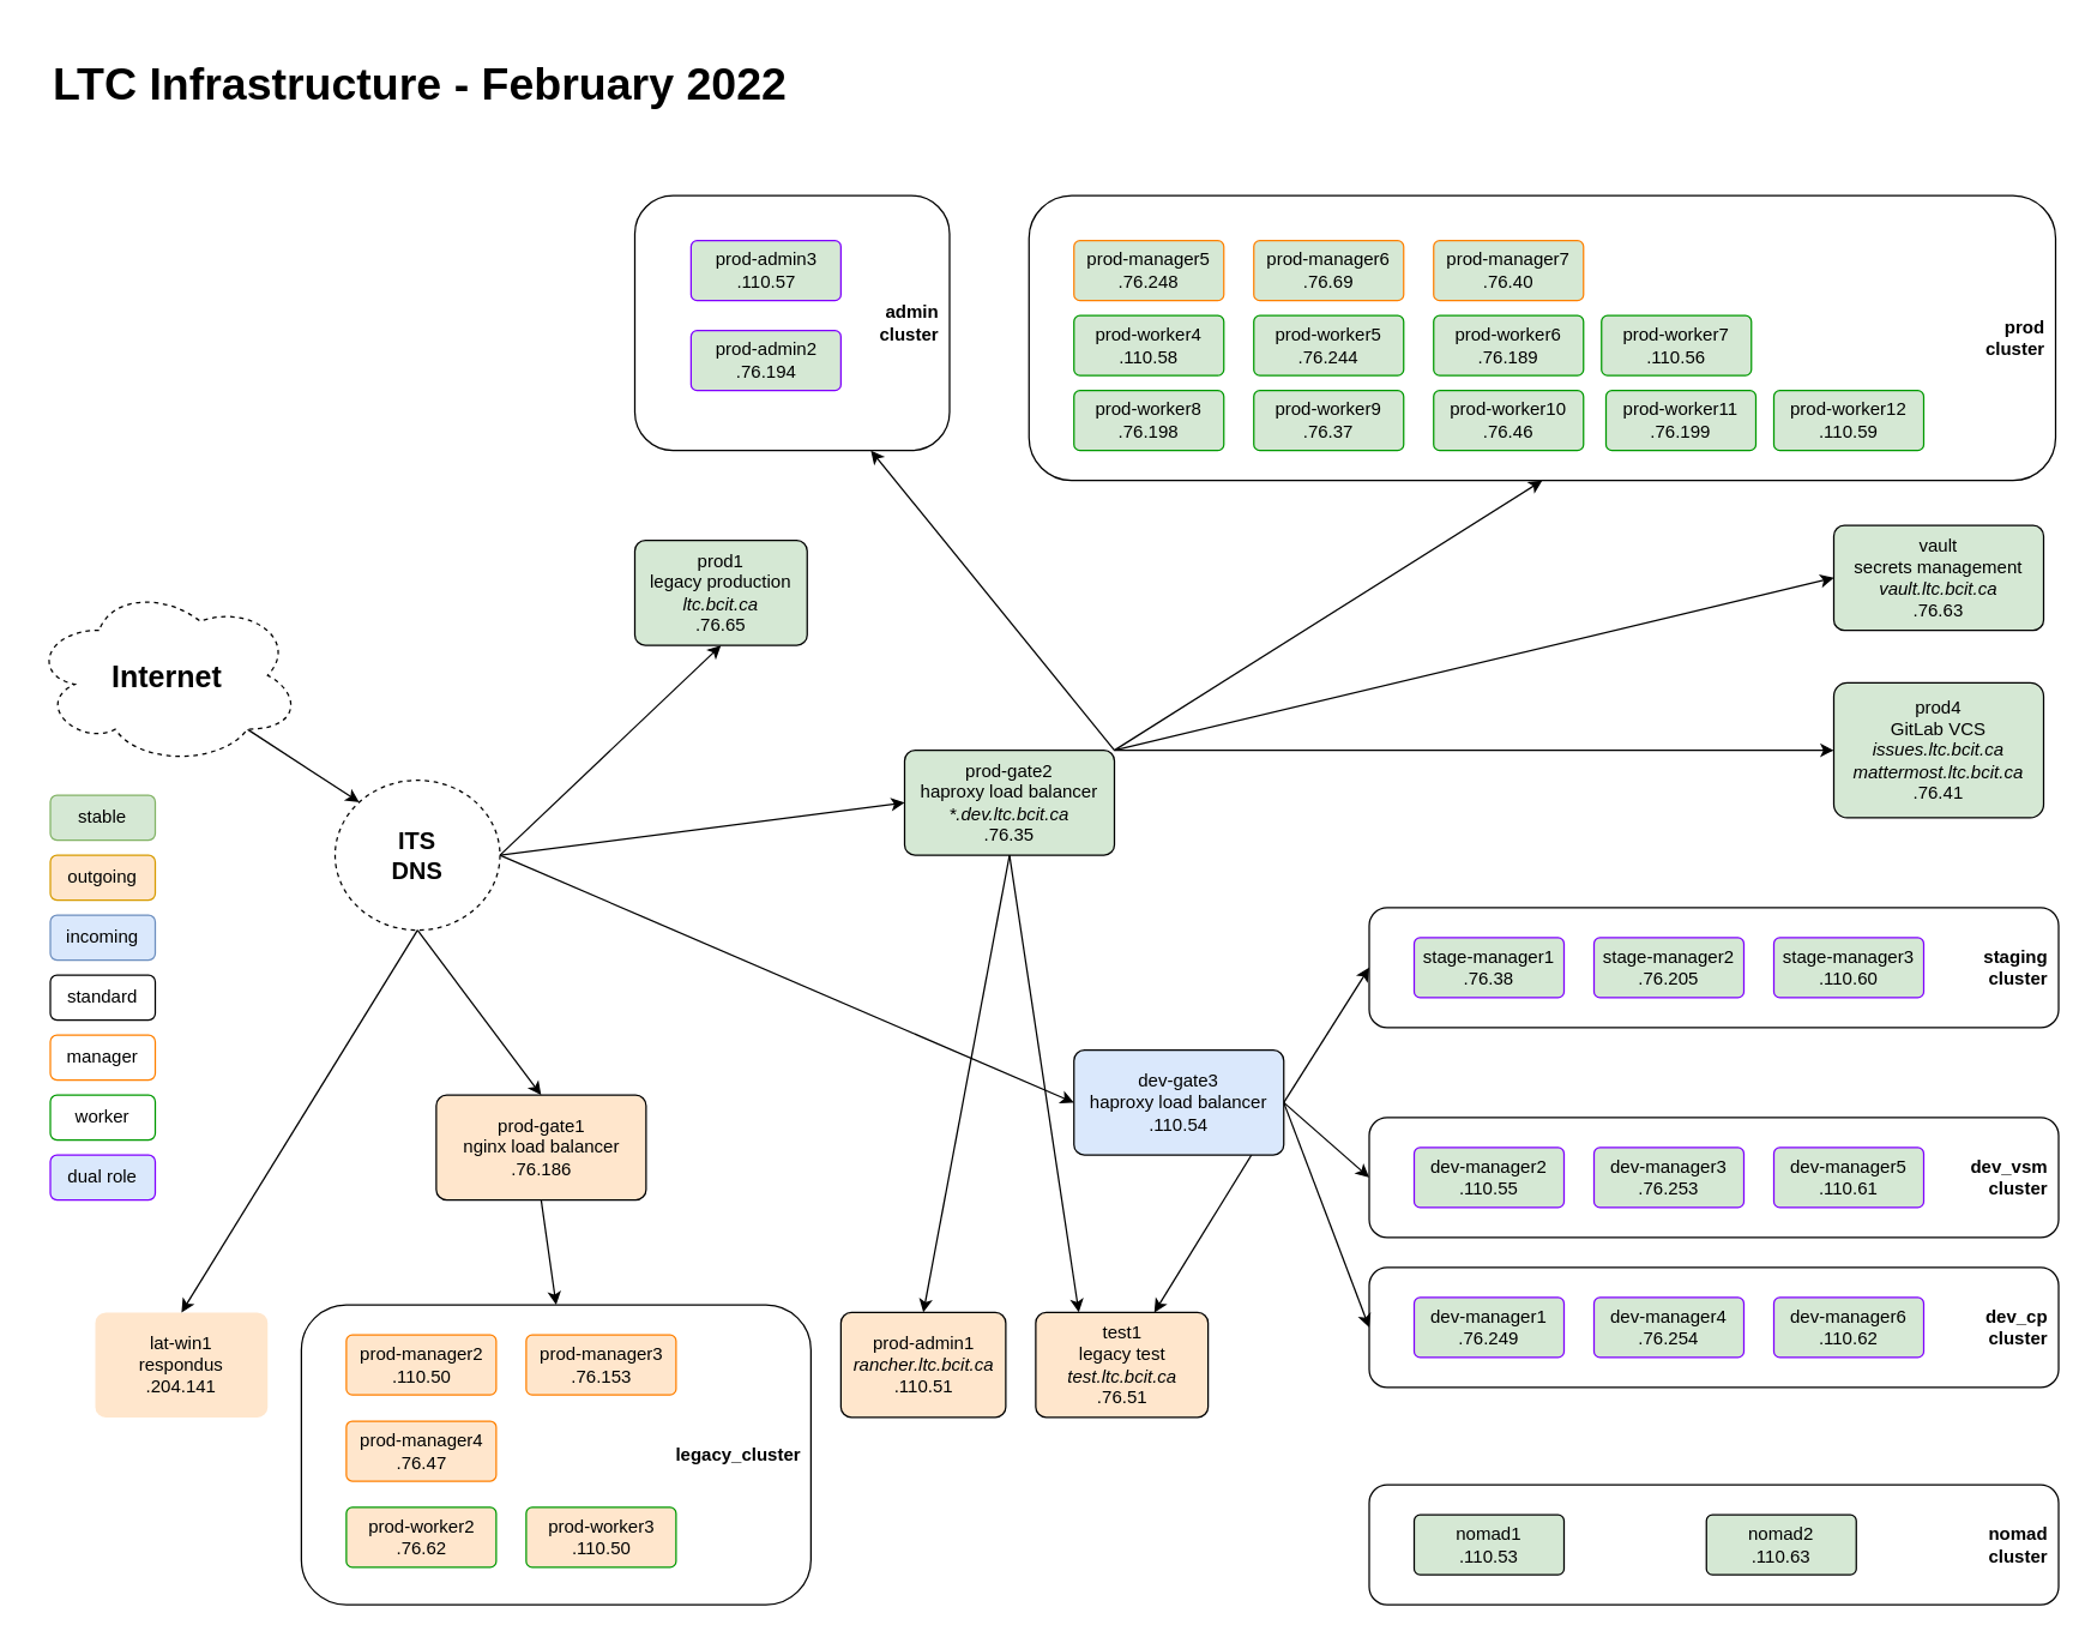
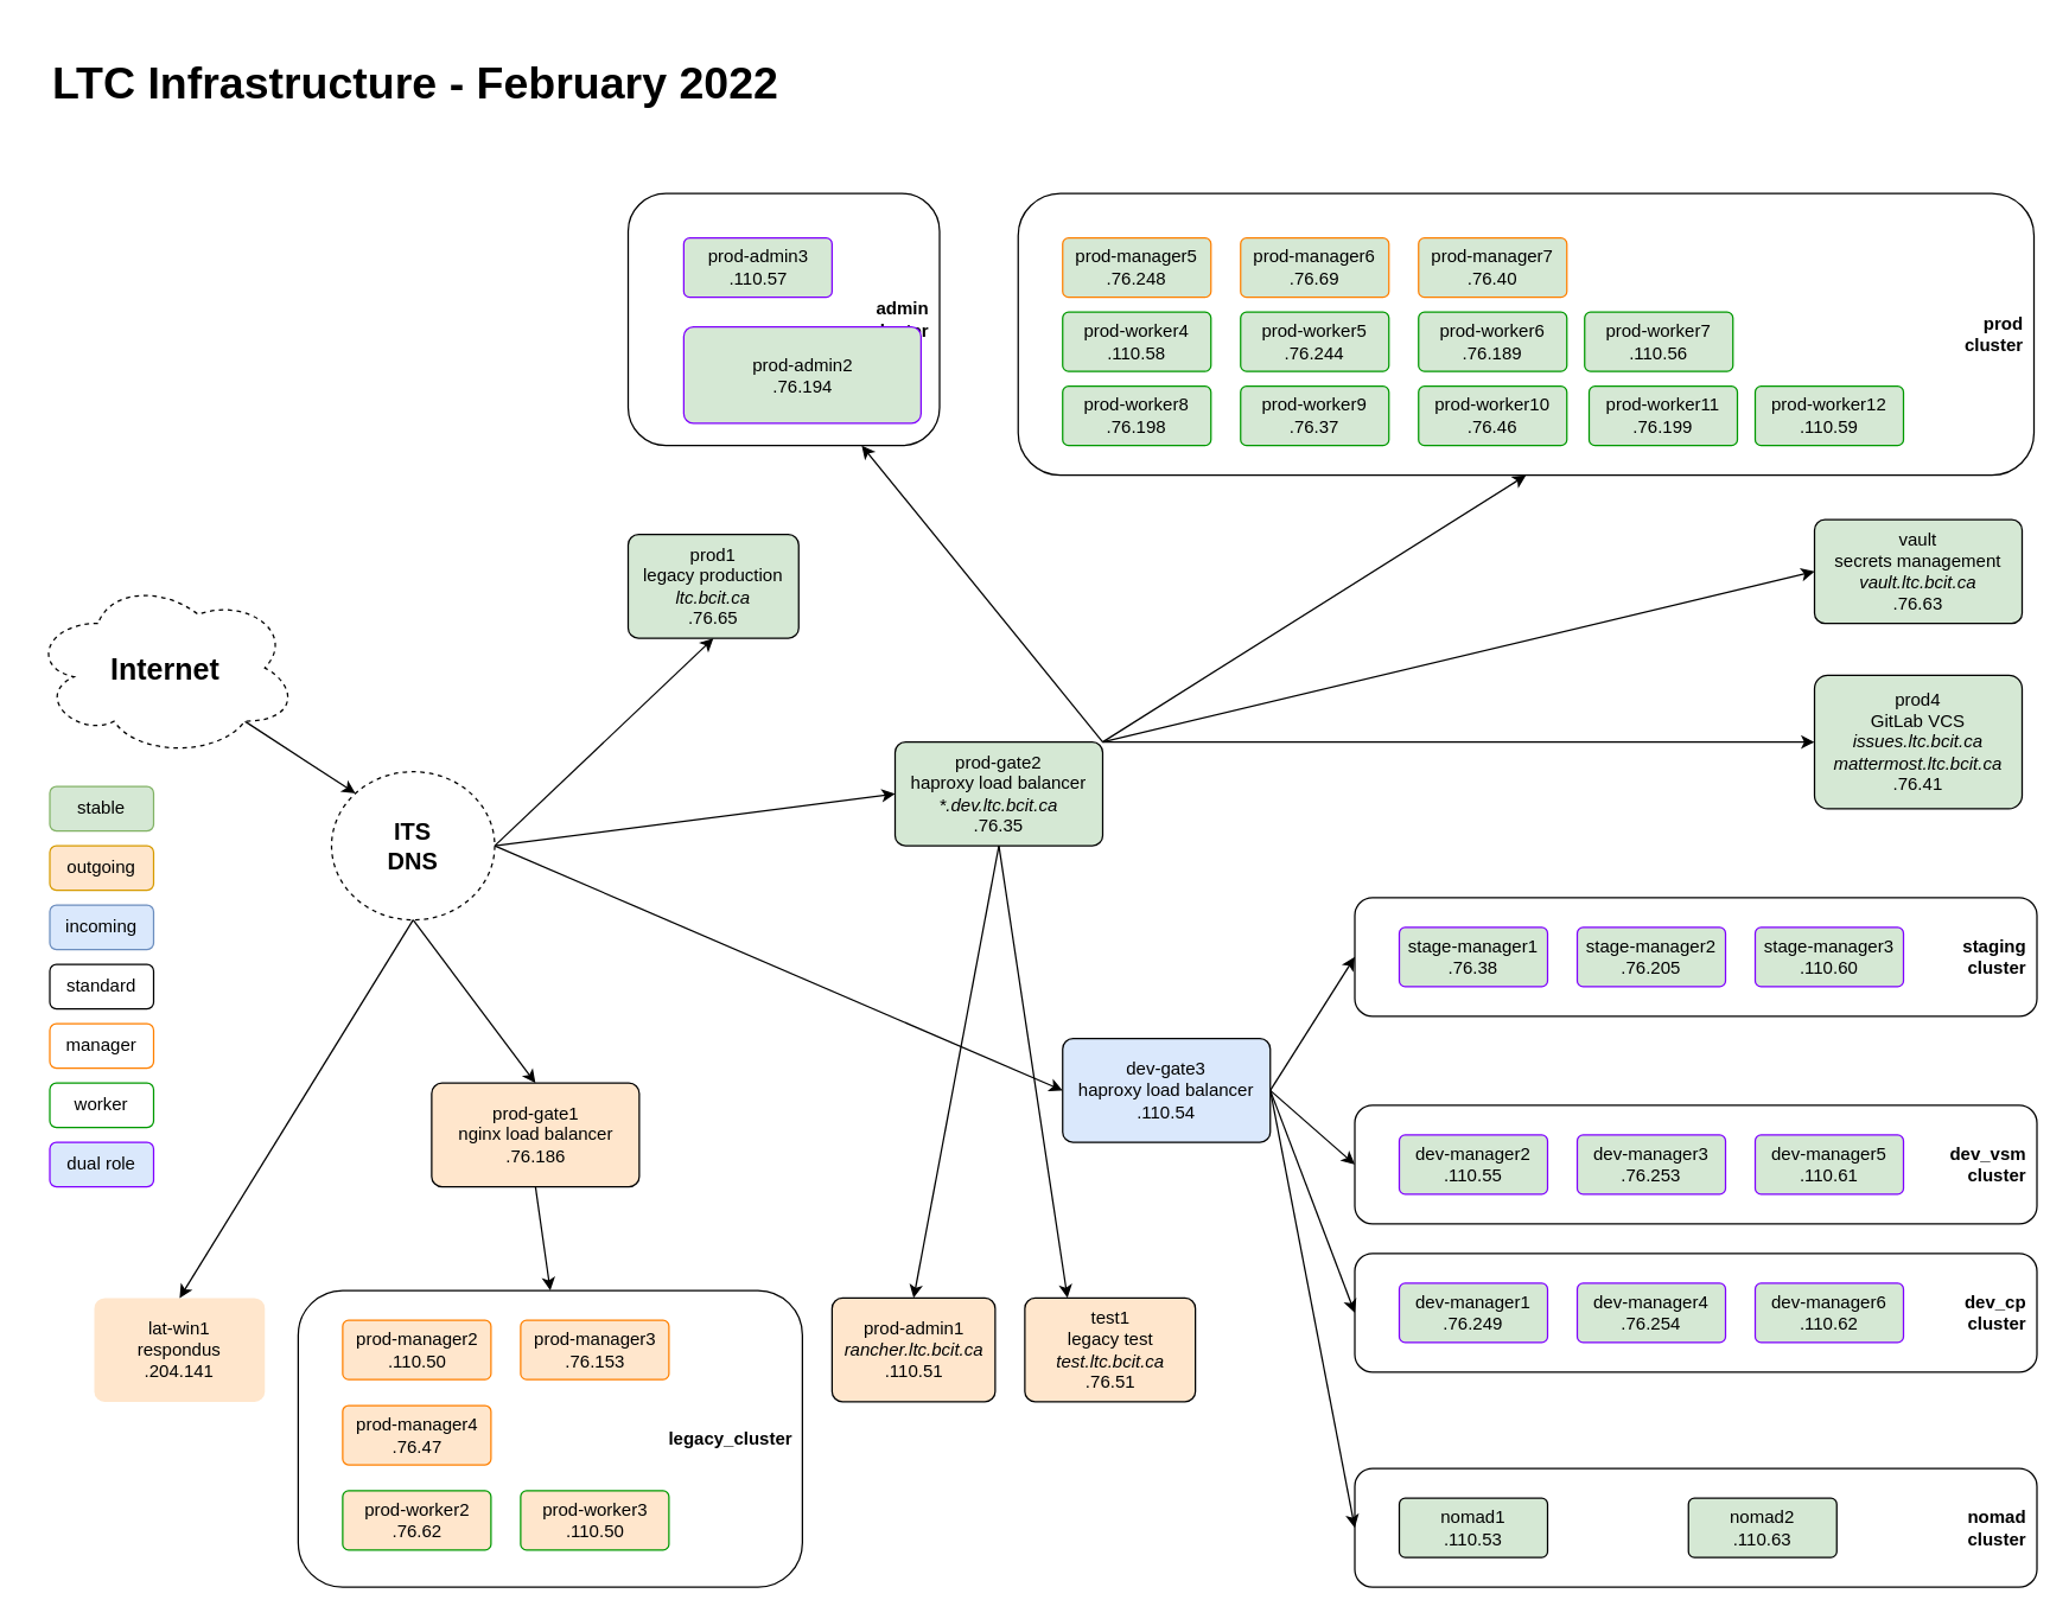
- <mxCell id="33" value="prod-admin2&lt;i&gt;&lt;br&gt;&lt;/i&gt;.76.194" style="rounded=1;arcSize=10;whiteSpace=wrap;html=1;align=center;fillColor=#d5e8d4;strokeColor=#7F00FF;" parent="1" vertex="1"><mxGeometry x="460.5" y="220" width="100" height="40" as="geometry" /></mxCell>
+ <mxCell id="33" value="prod-admin2&lt;i&gt;&lt;br&gt;&lt;/i&gt;.76.194" style="rounded=1;arcSize=10;whiteSpace=wrap;html=1;align=center;fillColor=#d5e8d4;strokeColor=#7F00FF;" parent="1" vertex="1"><mxGeometry x="460.5" y="220" width="160" height="65" as="geometry" /></mxCell>
- <mxCell id="15" style="edgeStyle=none;orthogonalLoop=1;jettySize=auto;html=1;exitX=1;exitY=0.5;exitDx=0;exitDy=0;" parent="1" source="16" target="58" edge="1"><mxGeometry relative="1" as="geometry" /></mxCell>
+ <mxCell id="15" style="edgeStyle=none;orthogonalLoop=1;jettySize=auto;html=1;exitX=1;exitY=0.5;exitDx=0;exitDy=0;entryX=0;entryY=0.5;entryDx=0;entryDy=0;" parent="1" source="16" target="37" edge="1"><mxGeometry relative="1" as="geometry" /></mxCell>
